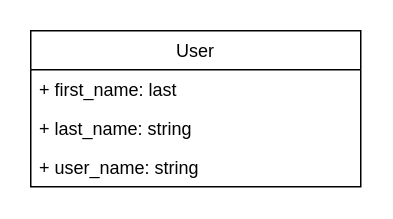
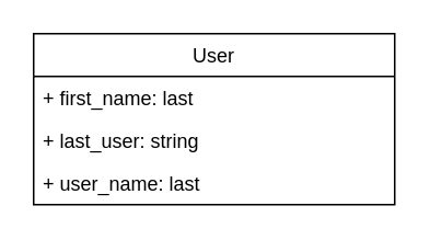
- <mxCell id="4" value="+ last_name: string" style="text;strokeColor=none;fillColor=none;align=left;verticalAlign=top;spacingLeft=4;spacingRight=4;overflow=hidden;rotatable=0;points=[[0,0.5],[1,0.5]];portConstraint=eastwest;" parent="2" vertex="1"><mxGeometry y="52" width="220" height="26" as="geometry" /></mxCell>
+ <mxCell id="4" value="+ last_user: string" style="text;strokeColor=none;fillColor=none;align=left;verticalAlign=top;spacingLeft=4;spacingRight=4;overflow=hidden;rotatable=0;points=[[0,0.5],[1,0.5]];portConstraint=eastwest;" parent="2" vertex="1"><mxGeometry y="52" width="220" height="26" as="geometry" /></mxCell>
- <mxCell id="5" value="+ user_name: string" style="text;strokeColor=none;fillColor=none;align=left;verticalAlign=top;spacingLeft=4;spacingRight=4;overflow=hidden;rotatable=0;points=[[0,0.5],[1,0.5]];portConstraint=eastwest;" parent="2" vertex="1"><mxGeometry y="78" width="220" height="26" as="geometry" /></mxCell>
+ <mxCell id="5" value="+ user_name: last" style="text;strokeColor=none;fillColor=none;align=left;verticalAlign=top;spacingLeft=4;spacingRight=4;overflow=hidden;rotatable=0;points=[[0,0.5],[1,0.5]];portConstraint=eastwest;" parent="2" vertex="1"><mxGeometry y="78" width="220" height="26" as="geometry" /></mxCell>
